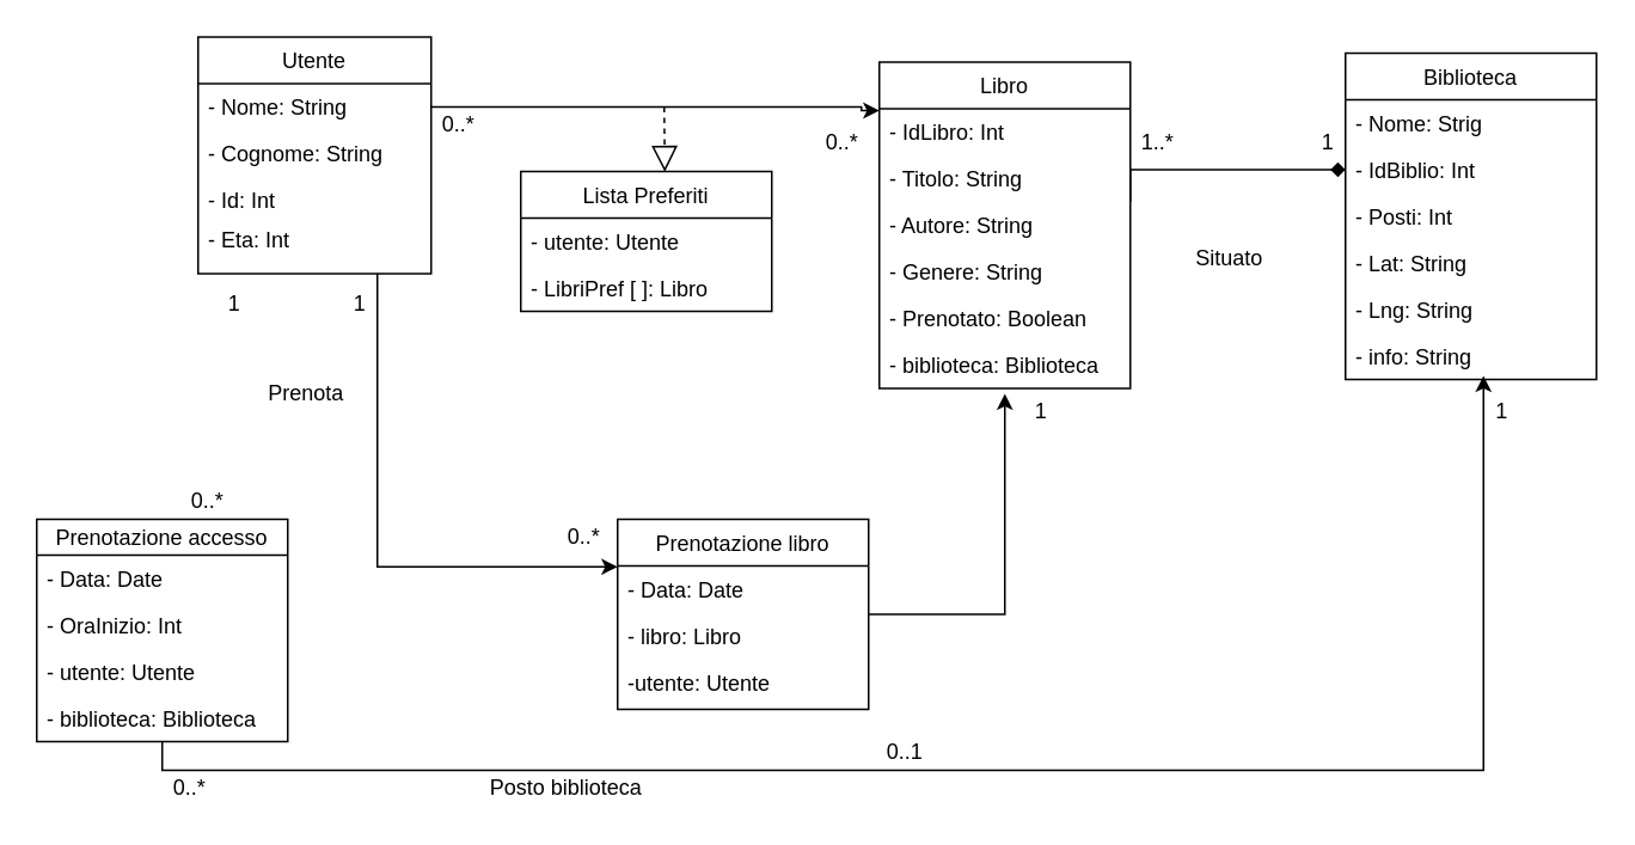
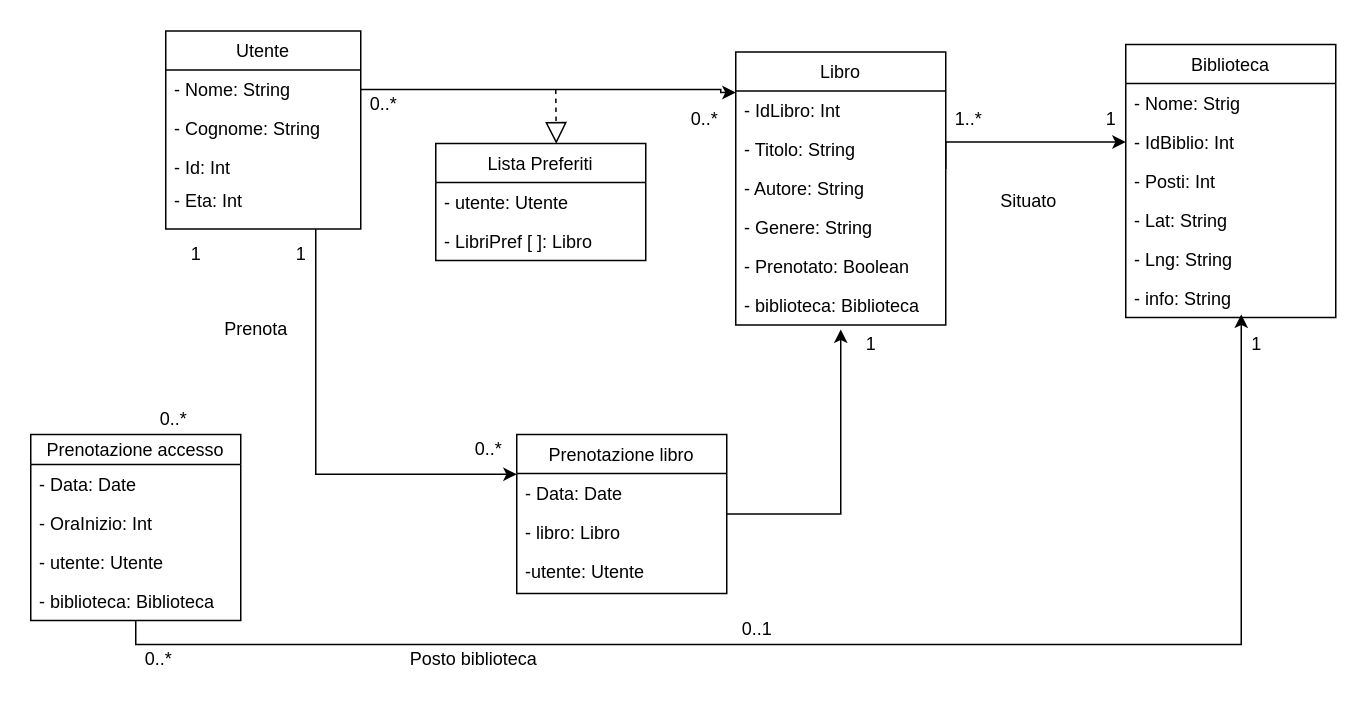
- <mxCell id="34" style="edgeStyle=orthogonalEdgeStyle;rounded=0;orthogonalLoop=1;jettySize=auto;html=1;entryX=0;entryY=0.5;entryDx=0;entryDy=0;endArrow=diamond;" parent="1" source="12" target="18" edge="1"><mxGeometry relative="1" as="geometry"><Array as="points"><mxPoint x="630" y="94" /></Array></mxGeometry></mxCell>
+ <mxCell id="34" style="edgeStyle=orthogonalEdgeStyle;rounded=0;orthogonalLoop=1;jettySize=auto;html=1;entryX=0;entryY=0.5;entryDx=0;entryDy=0;" parent="1" source="12" target="18" edge="1"><mxGeometry relative="1" as="geometry"><Array as="points"><mxPoint x="630" y="94" /></Array></mxGeometry></mxCell>
- <mxCell id="37" value="Situato" style="text;html=1;align=center;verticalAlign=middle;resizable=0;points=[];autosize=1;" parent="1" vertex="1"><mxGeometry x="660" y="134" width="50" height="20" as="geometry" /></mxCell>
+ <mxCell id="37" value="Situato" style="text;html=1;align=center;verticalAlign=middle;resizable=0;points=[];autosize=1;" parent="1" vertex="1"><mxGeometry x="660" y="124" width="50" height="20" as="geometry" /></mxCell>
